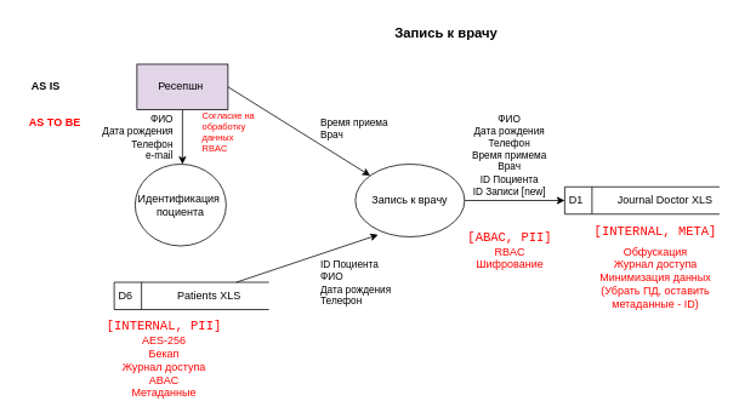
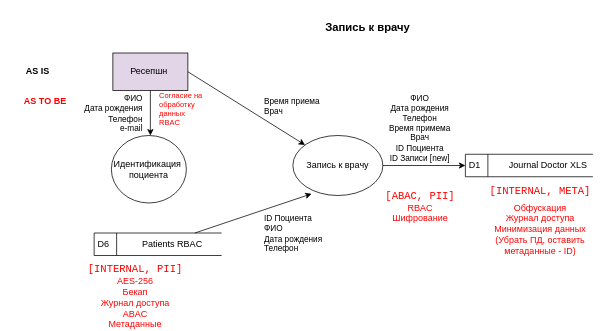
- <mxCell id="21" value="Согласие на обработку данных&lt;div&gt;RBAC&lt;/div&gt;" style="text;html=1;align=left;verticalAlign=middle;whiteSpace=wrap;rounded=0;fontColor=#FF0000;fontSize=10;" parent="1" vertex="1"><mxGeometry x="220" y="130" width="60" height="30" as="geometry" /></mxCell>
+ <mxCell id="21" value="Согласие на обработку данных&lt;div&gt;RBAC&lt;/div&gt;" style="text;html=1;align=left;verticalAlign=middle;whiteSpace=wrap;rounded=0;fontColor=#FF0000;fontSize=10;" parent="1" vertex="1"><mxGeometry x="210" y="130" width="60" height="30" as="geometry" /></mxCell>
- <mxCell id="7" value="Patients XLS" style="text;html=1;align=center;verticalAlign=middle;whiteSpace=wrap;rounded=0;" parent="5" vertex="1"><mxGeometry x="45" width="119" height="30" as="geometry" /></mxCell>
+ <mxCell id="7" value="Patients RBAC" style="text;html=1;align=center;verticalAlign=middle;whiteSpace=wrap;rounded=0;" parent="5" vertex="1"><mxGeometry x="45" width="119" height="30" as="geometry" /></mxCell>
